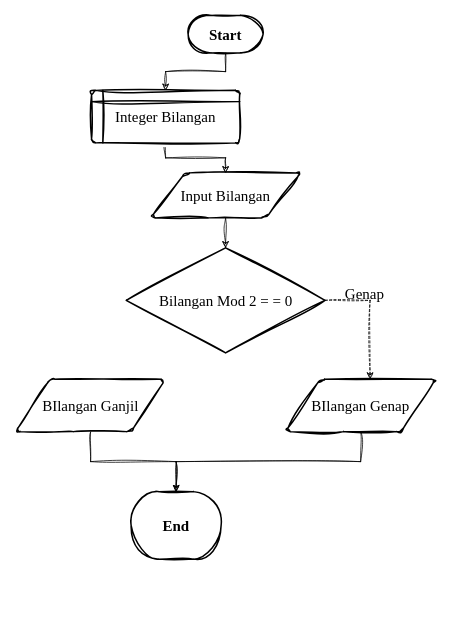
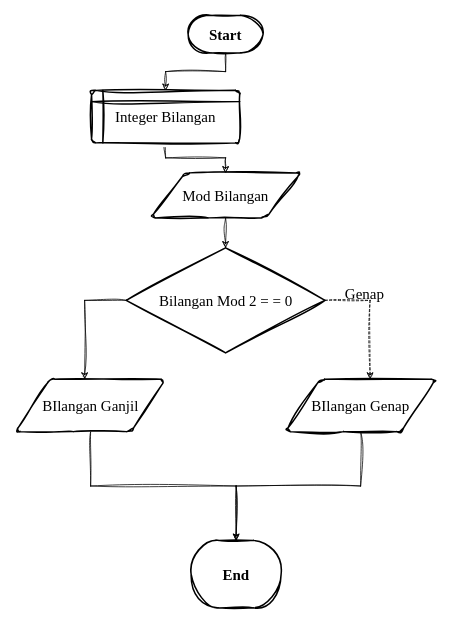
- <mxCell id="2" value="Input Bilangan" style="shape=parallelogram;html=1;strokeWidth=2;perimeter=parallelogramPerimeter;whiteSpace=wrap;rounded=1;arcSize=12;size=0.23;sketch=1;hachureGap=4;jiggle=2;curveFitting=1;fontFamily=Architects Daughter;fontSource=https%3A%2F%2Ffonts.googleapis.com%2Fcss%3Ffamily%3DArchitects%2BDaughter;fontSize=20;" vertex="1" parent="1"><mxGeometry x="200" y="230" width="200" height="60" as="geometry" /></mxCell>
+ <mxCell id="2" value="Mod Bilangan" style="shape=parallelogram;html=1;strokeWidth=2;perimeter=parallelogramPerimeter;whiteSpace=wrap;rounded=1;arcSize=12;size=0.23;sketch=1;hachureGap=4;jiggle=2;curveFitting=1;fontFamily=Architects Daughter;fontSource=https%3A%2F%2Ffonts.googleapis.com%2Fcss%3Ffamily%3DArchitects%2BDaughter;fontSize=20;" vertex="1" parent="1"><mxGeometry x="200" y="230" width="200" height="60" as="geometry" /></mxCell>
+ <mxCell id="14" style="edgeStyle=orthogonalEdgeStyle;rounded=0;sketch=1;hachureGap=4;jiggle=2;curveFitting=1;orthogonalLoop=1;jettySize=auto;html=1;exitX=0;exitY=0.5;exitDx=0;exitDy=0;exitPerimeter=0;entryX=0.46;entryY=0;entryDx=0;entryDy=0;entryPerimeter=0;fontFamily=Architects Daughter;fontSource=https%3A%2F%2Ffonts.googleapis.com%2Fcss%3Ffamily%3DArchitects%2BDaughter;fontSize=16;" edge="1" parent="1" source="7" target="9"><mxGeometry relative="1" as="geometry" /></mxCell>
- <mxCell id="12" value="End" style="strokeWidth=2;html=1;shape=mxgraph.flowchart.terminator;whiteSpace=wrap;sketch=1;hachureGap=4;jiggle=2;curveFitting=1;fontFamily=Architects Daughter;fontSource=https%3A%2F%2Ffonts.googleapis.com%2Fcss%3Ffamily%3DArchitects%2BDaughter;fontSize=20;fontStyle=1" vertex="1" parent="1"><mxGeometry x="174" y="655" width="120" height="90" as="geometry" /></mxCell>
+ <mxCell id="12" value="End" style="strokeWidth=2;html=1;shape=mxgraph.flowchart.terminator;whiteSpace=wrap;sketch=1;hachureGap=4;jiggle=2;curveFitting=1;fontFamily=Architects Daughter;fontSource=https%3A%2F%2Ffonts.googleapis.com%2Fcss%3Ffamily%3DArchitects%2BDaughter;fontSize=20;fontStyle=1" vertex="1" parent="1"><mxGeometry x="254" y="720" width="120" height="90" as="geometry" /></mxCell>
